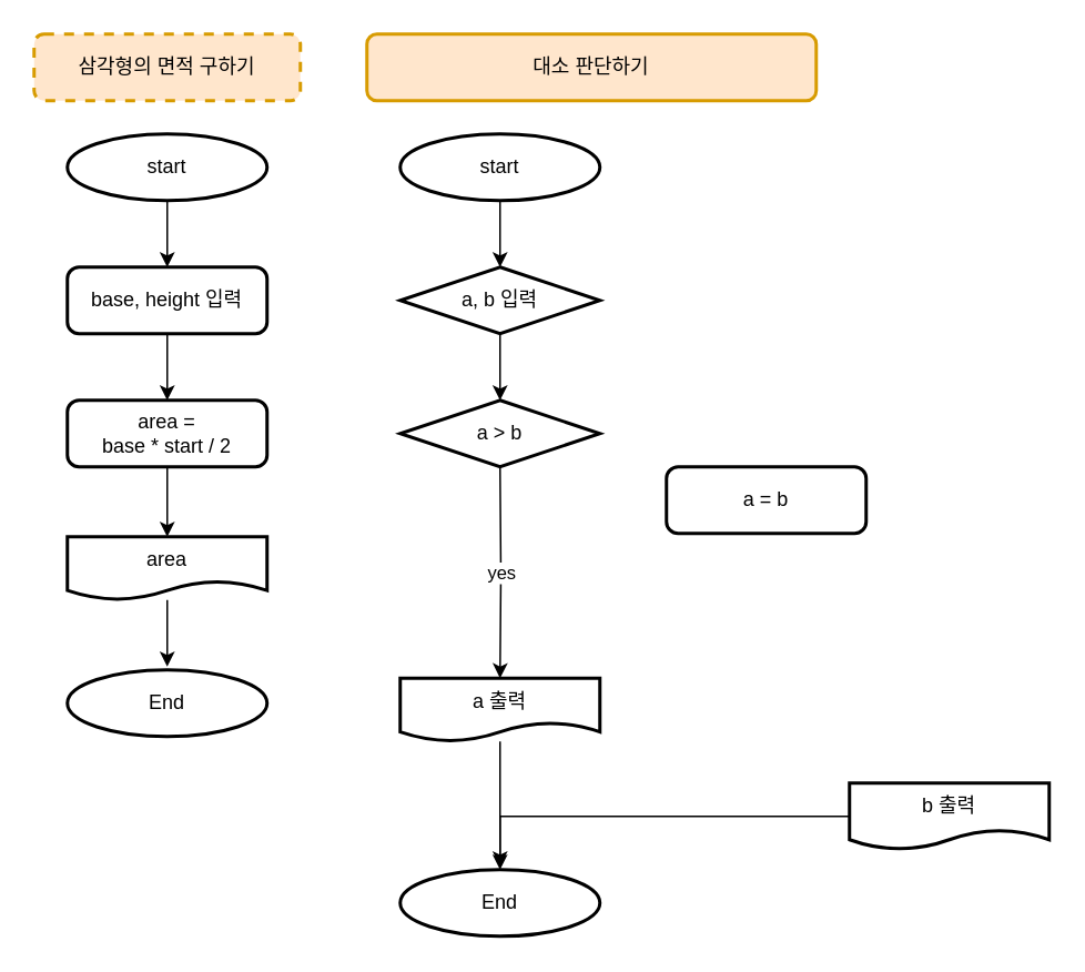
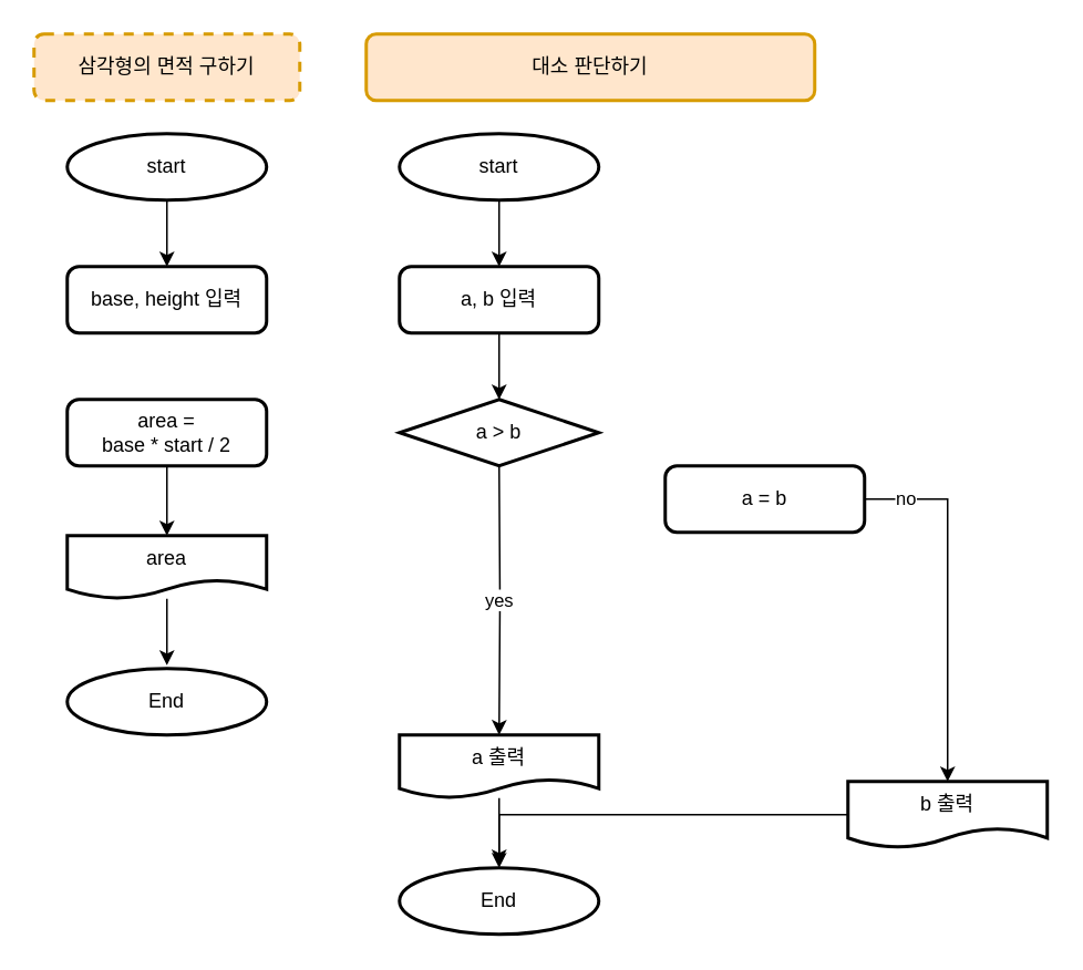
- <mxCell id="16" value="a, b 입력" style="rhombus;whiteSpace=wrap;html=1;absoluteArcSize=1;arcSize=14;strokeWidth=2;" vertex="1" parent="1"><mxGeometry x="240" y="160" width="120" height="40" as="geometry" /></mxCell>
+ <mxCell id="16" value="a, b 입력" style="rounded=1;whiteSpace=wrap;html=1;absoluteArcSize=1;arcSize=14;strokeWidth=2;" vertex="1" parent="1"><mxGeometry x="240" y="160" width="120" height="40" as="geometry" /></mxCell>
- <mxCell id="5" style="edgeStyle=orthogonalEdgeStyle;rounded=0;orthogonalLoop=1;jettySize=auto;html=1;exitX=0.5;exitY=1;exitDx=0;exitDy=0;entryX=0.5;entryY=0;entryDx=0;entryDy=0;" edge="1" parent="1" source="6" target="8"><mxGeometry relative="1" as="geometry" /></mxCell>
+ <mxCell id="22" value="no" style="edgeStyle=orthogonalEdgeStyle;rounded=0;orthogonalLoop=1;jettySize=auto;html=1;exitX=1;exitY=0.5;exitDx=0;exitDy=0;entryX=0.5;entryY=0;entryDx=0;entryDy=0;" edge="1" parent="1" source="23" target="25"><mxGeometry x="-0.769" relative="1" as="geometry"><mxPoint x="580" y="500" as="targetPoint" /><mxPoint as="offset" /></mxGeometry></mxCell>
- <mxCell id="19" value="a 출력" style="shape=document;whiteSpace=wrap;html=1;boundedLbl=1;strokeWidth=2;" vertex="1" parent="1"><mxGeometry x="240" y="407" width="120" height="38" as="geometry" /></mxCell>
+ <mxCell id="19" value="a 출력" style="shape=document;whiteSpace=wrap;html=1;boundedLbl=1;strokeWidth=2;" vertex="1" parent="1"><mxGeometry x="240" y="442" width="120" height="38" as="geometry" /></mxCell>
